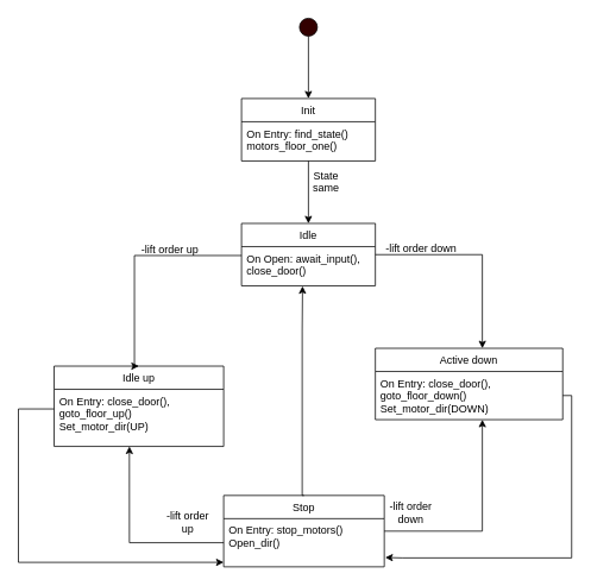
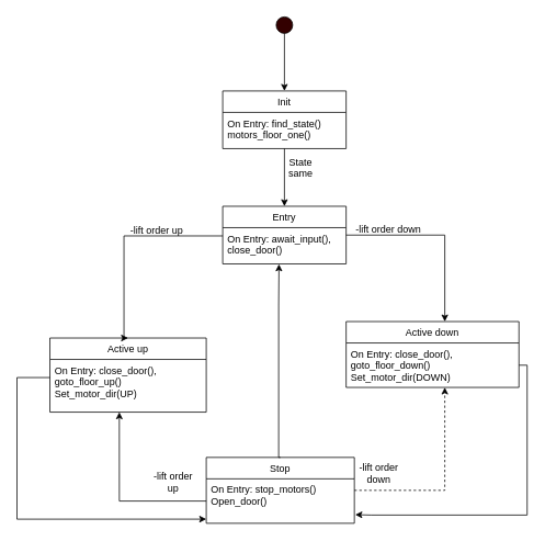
- <mxCell id="9" value="Idle" style="swimlane;fontStyle=0;childLayout=stackLayout;horizontal=1;startSize=26;fillColor=none;horizontalStack=0;resizeParent=1;resizeParentMax=0;resizeLast=0;collapsible=1;marginBottom=0;" parent="1" vertex="1"><mxGeometry x="270" y="250" width="150" height="70" as="geometry" /></mxCell>
+ <mxCell id="9" value="Entry" style="swimlane;fontStyle=0;childLayout=stackLayout;horizontal=1;startSize=26;fillColor=none;horizontalStack=0;resizeParent=1;resizeParentMax=0;resizeLast=0;collapsible=1;marginBottom=0;" parent="1" vertex="1"><mxGeometry x="270" y="250" width="150" height="70" as="geometry" /></mxCell>
- <mxCell id="10" value="On Open: await_input(), &#10;close_door()" style="text;strokeColor=none;fillColor=none;align=left;verticalAlign=top;spacingLeft=4;spacingRight=4;overflow=hidden;rotatable=0;points=[[0,0.5],[1,0.5]];portConstraint=eastwest;" parent="9" vertex="1"><mxGeometry y="26" width="150" height="44" as="geometry" /></mxCell>
+ <mxCell id="10" value="On Entry: await_input(), &#10;close_door()" style="text;strokeColor=none;fillColor=none;align=left;verticalAlign=top;spacingLeft=4;spacingRight=4;overflow=hidden;rotatable=0;points=[[0,0.5],[1,0.5]];portConstraint=eastwest;" parent="9" vertex="1"><mxGeometry y="26" width="150" height="44" as="geometry" /></mxCell>
- <mxCell id="12" value="Idle up" style="swimlane;fontStyle=0;childLayout=stackLayout;horizontal=1;startSize=26;fillColor=none;horizontalStack=0;resizeParent=1;resizeParentMax=0;resizeLast=0;collapsible=1;marginBottom=0;" parent="1" vertex="1"><mxGeometry x="60" y="410" width="190" height="90" as="geometry" /></mxCell>
+ <mxCell id="12" value="Active up" style="swimlane;fontStyle=0;childLayout=stackLayout;horizontal=1;startSize=26;fillColor=none;horizontalStack=0;resizeParent=1;resizeParentMax=0;resizeLast=0;collapsible=1;marginBottom=0;" parent="1" vertex="1"><mxGeometry x="60" y="410" width="190" height="90" as="geometry" /></mxCell>
- <mxCell id="16" style="edgeStyle=orthogonalEdgeStyle;rounded=0;orthogonalLoop=1;jettySize=auto;html=1;exitX=1;exitY=0.5;exitDx=0;exitDy=0;entryX=0.571;entryY=1;entryDx=0;entryDy=0;entryPerimeter=0;" parent="1" source="18" target="15" edge="1"><mxGeometry relative="1" as="geometry" /></mxCell>
+ <mxCell id="16" style="edgeStyle=orthogonalEdgeStyle;rounded=0;orthogonalLoop=1;jettySize=auto;html=1;exitX=1;exitY=0.5;exitDx=0;exitDy=0;entryX=0.571;entryY=1;entryDx=0;entryDy=0;entryPerimeter=0;dashed=1;" parent="1" source="18" target="15" edge="1"><mxGeometry relative="1" as="geometry" /></mxCell>
- <mxCell id="19" value="On Entry: stop_motors()&#10;Open_dir()&#10;&#10;" style="text;strokeColor=none;fillColor=none;align=left;verticalAlign=top;spacingLeft=4;spacingRight=4;overflow=hidden;rotatable=0;points=[[0,0.5],[1,0.5]];portConstraint=eastwest;" parent="18" vertex="1"><mxGeometry y="26" width="180" height="54" as="geometry" /></mxCell>
+ <mxCell id="19" value="On Entry: stop_motors()&#10;Open_door()&#10;&#10;" style="text;strokeColor=none;fillColor=none;align=left;verticalAlign=top;spacingLeft=4;spacingRight=4;overflow=hidden;rotatable=0;points=[[0,0.5],[1,0.5]];portConstraint=eastwest;" parent="18" vertex="1"><mxGeometry y="26" width="180" height="54" as="geometry" /></mxCell>
